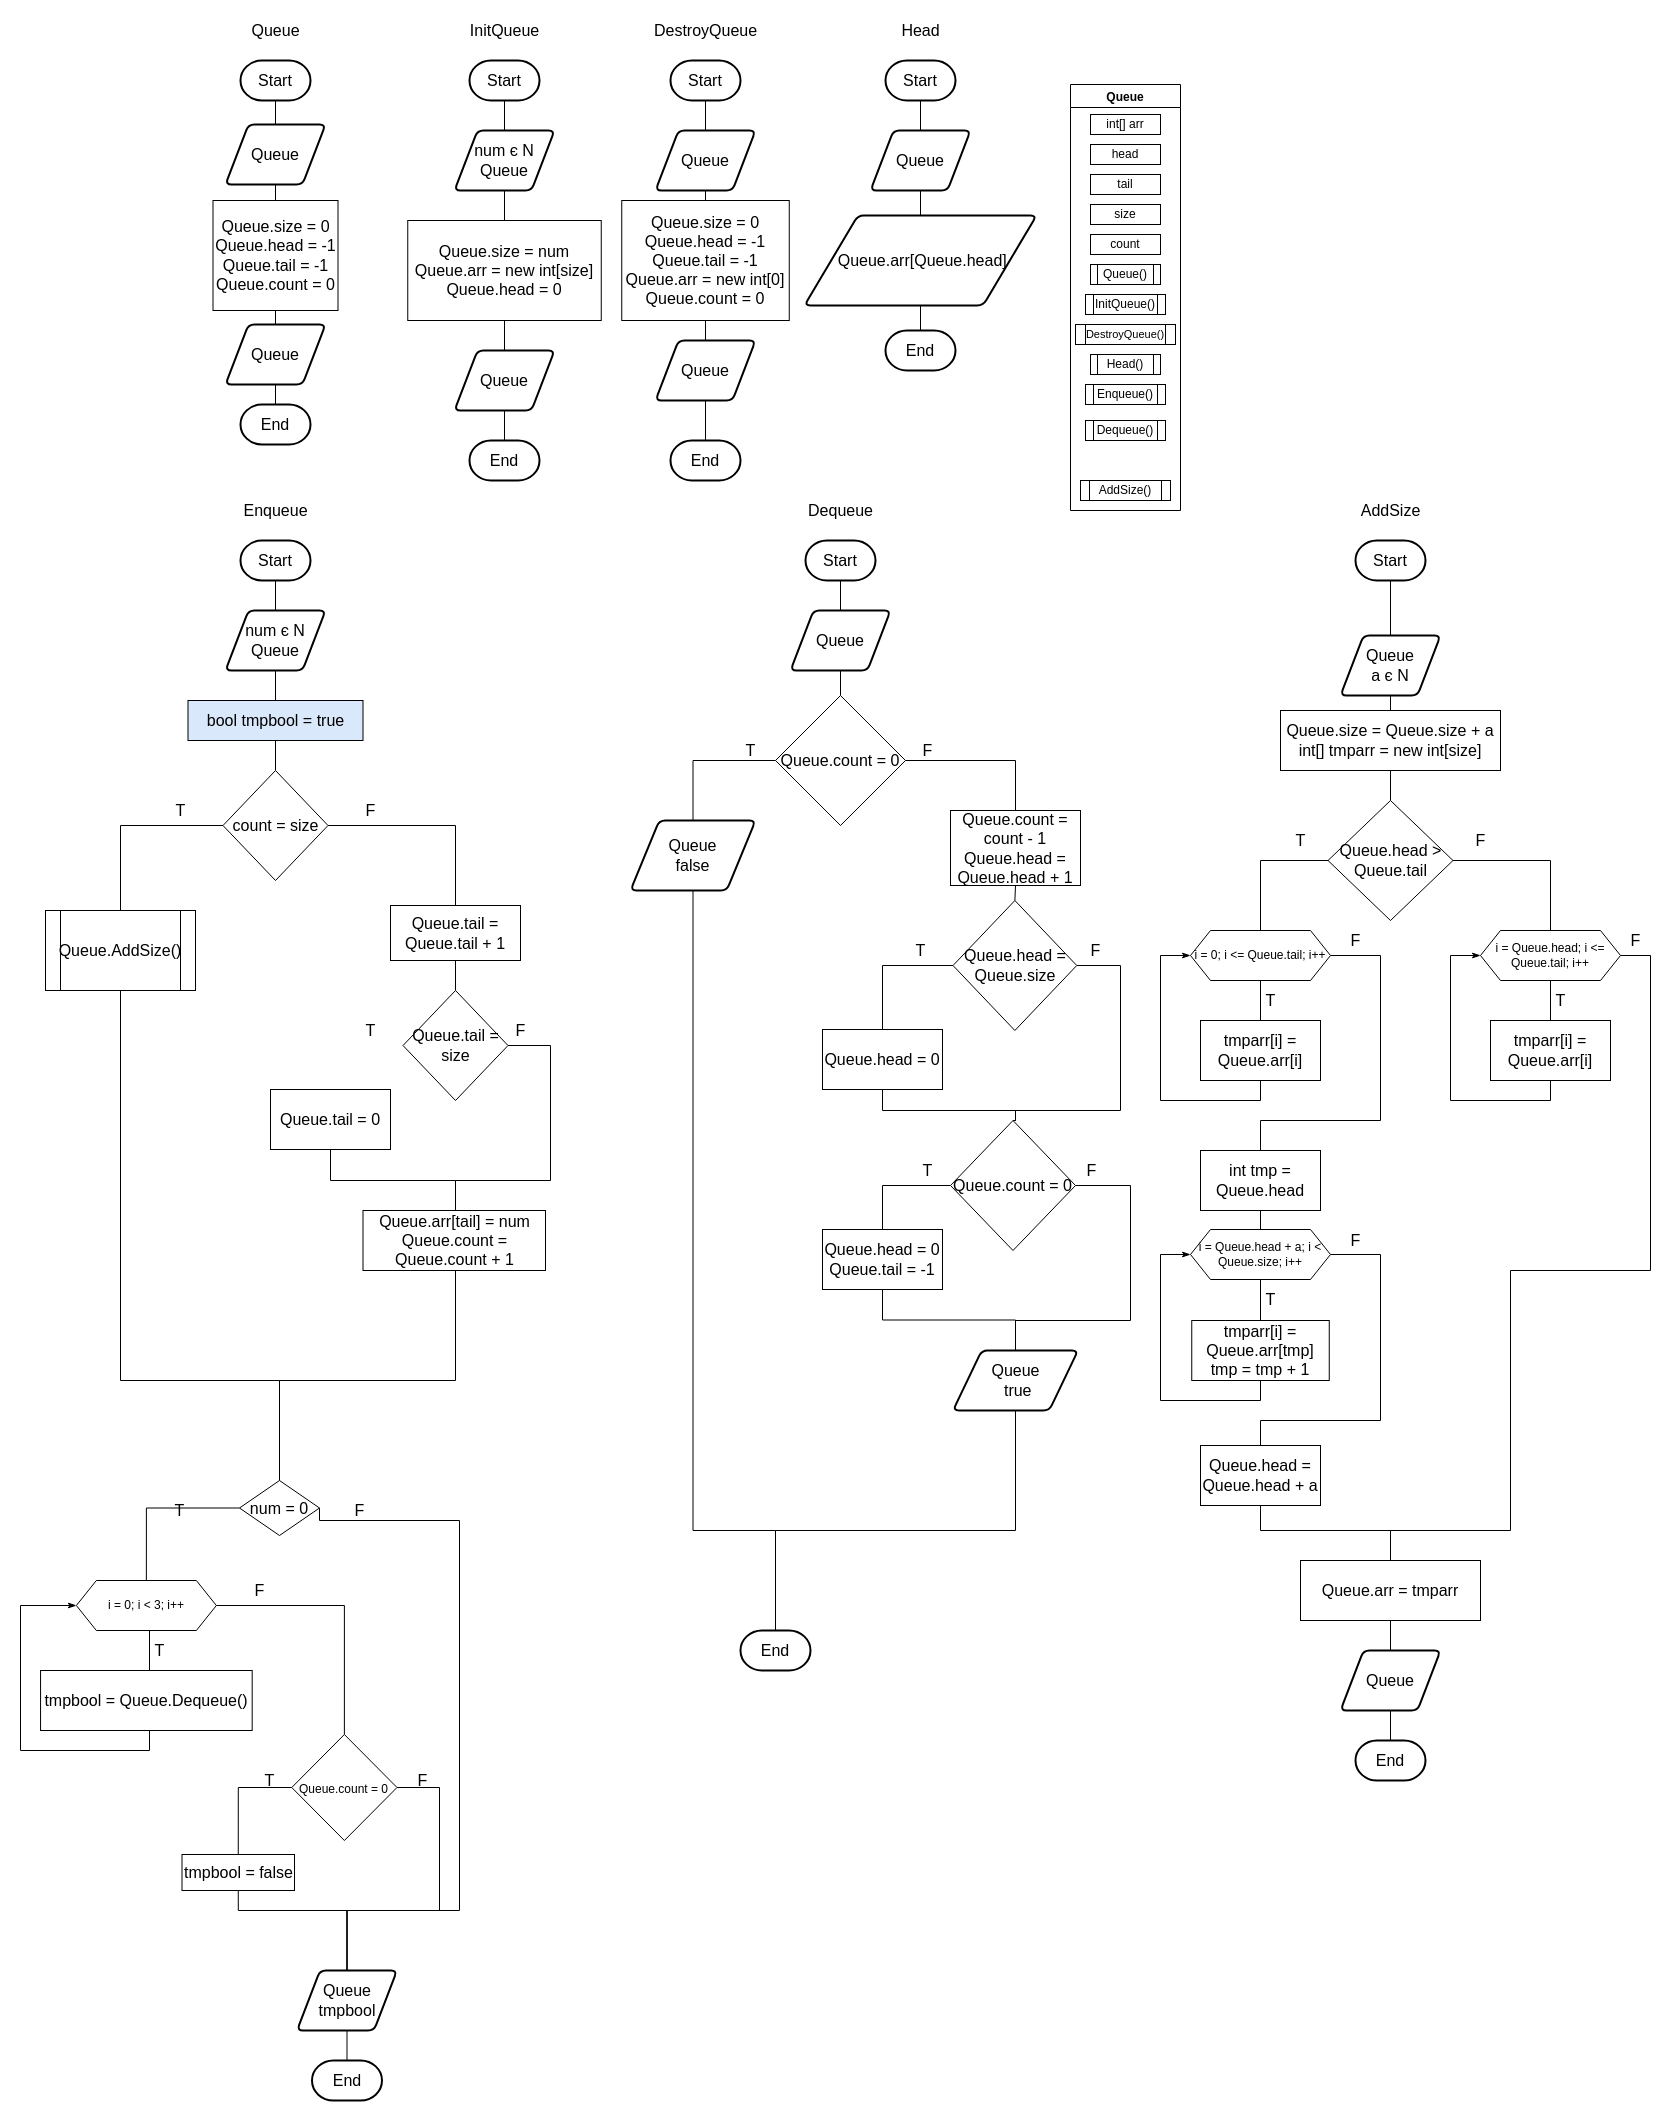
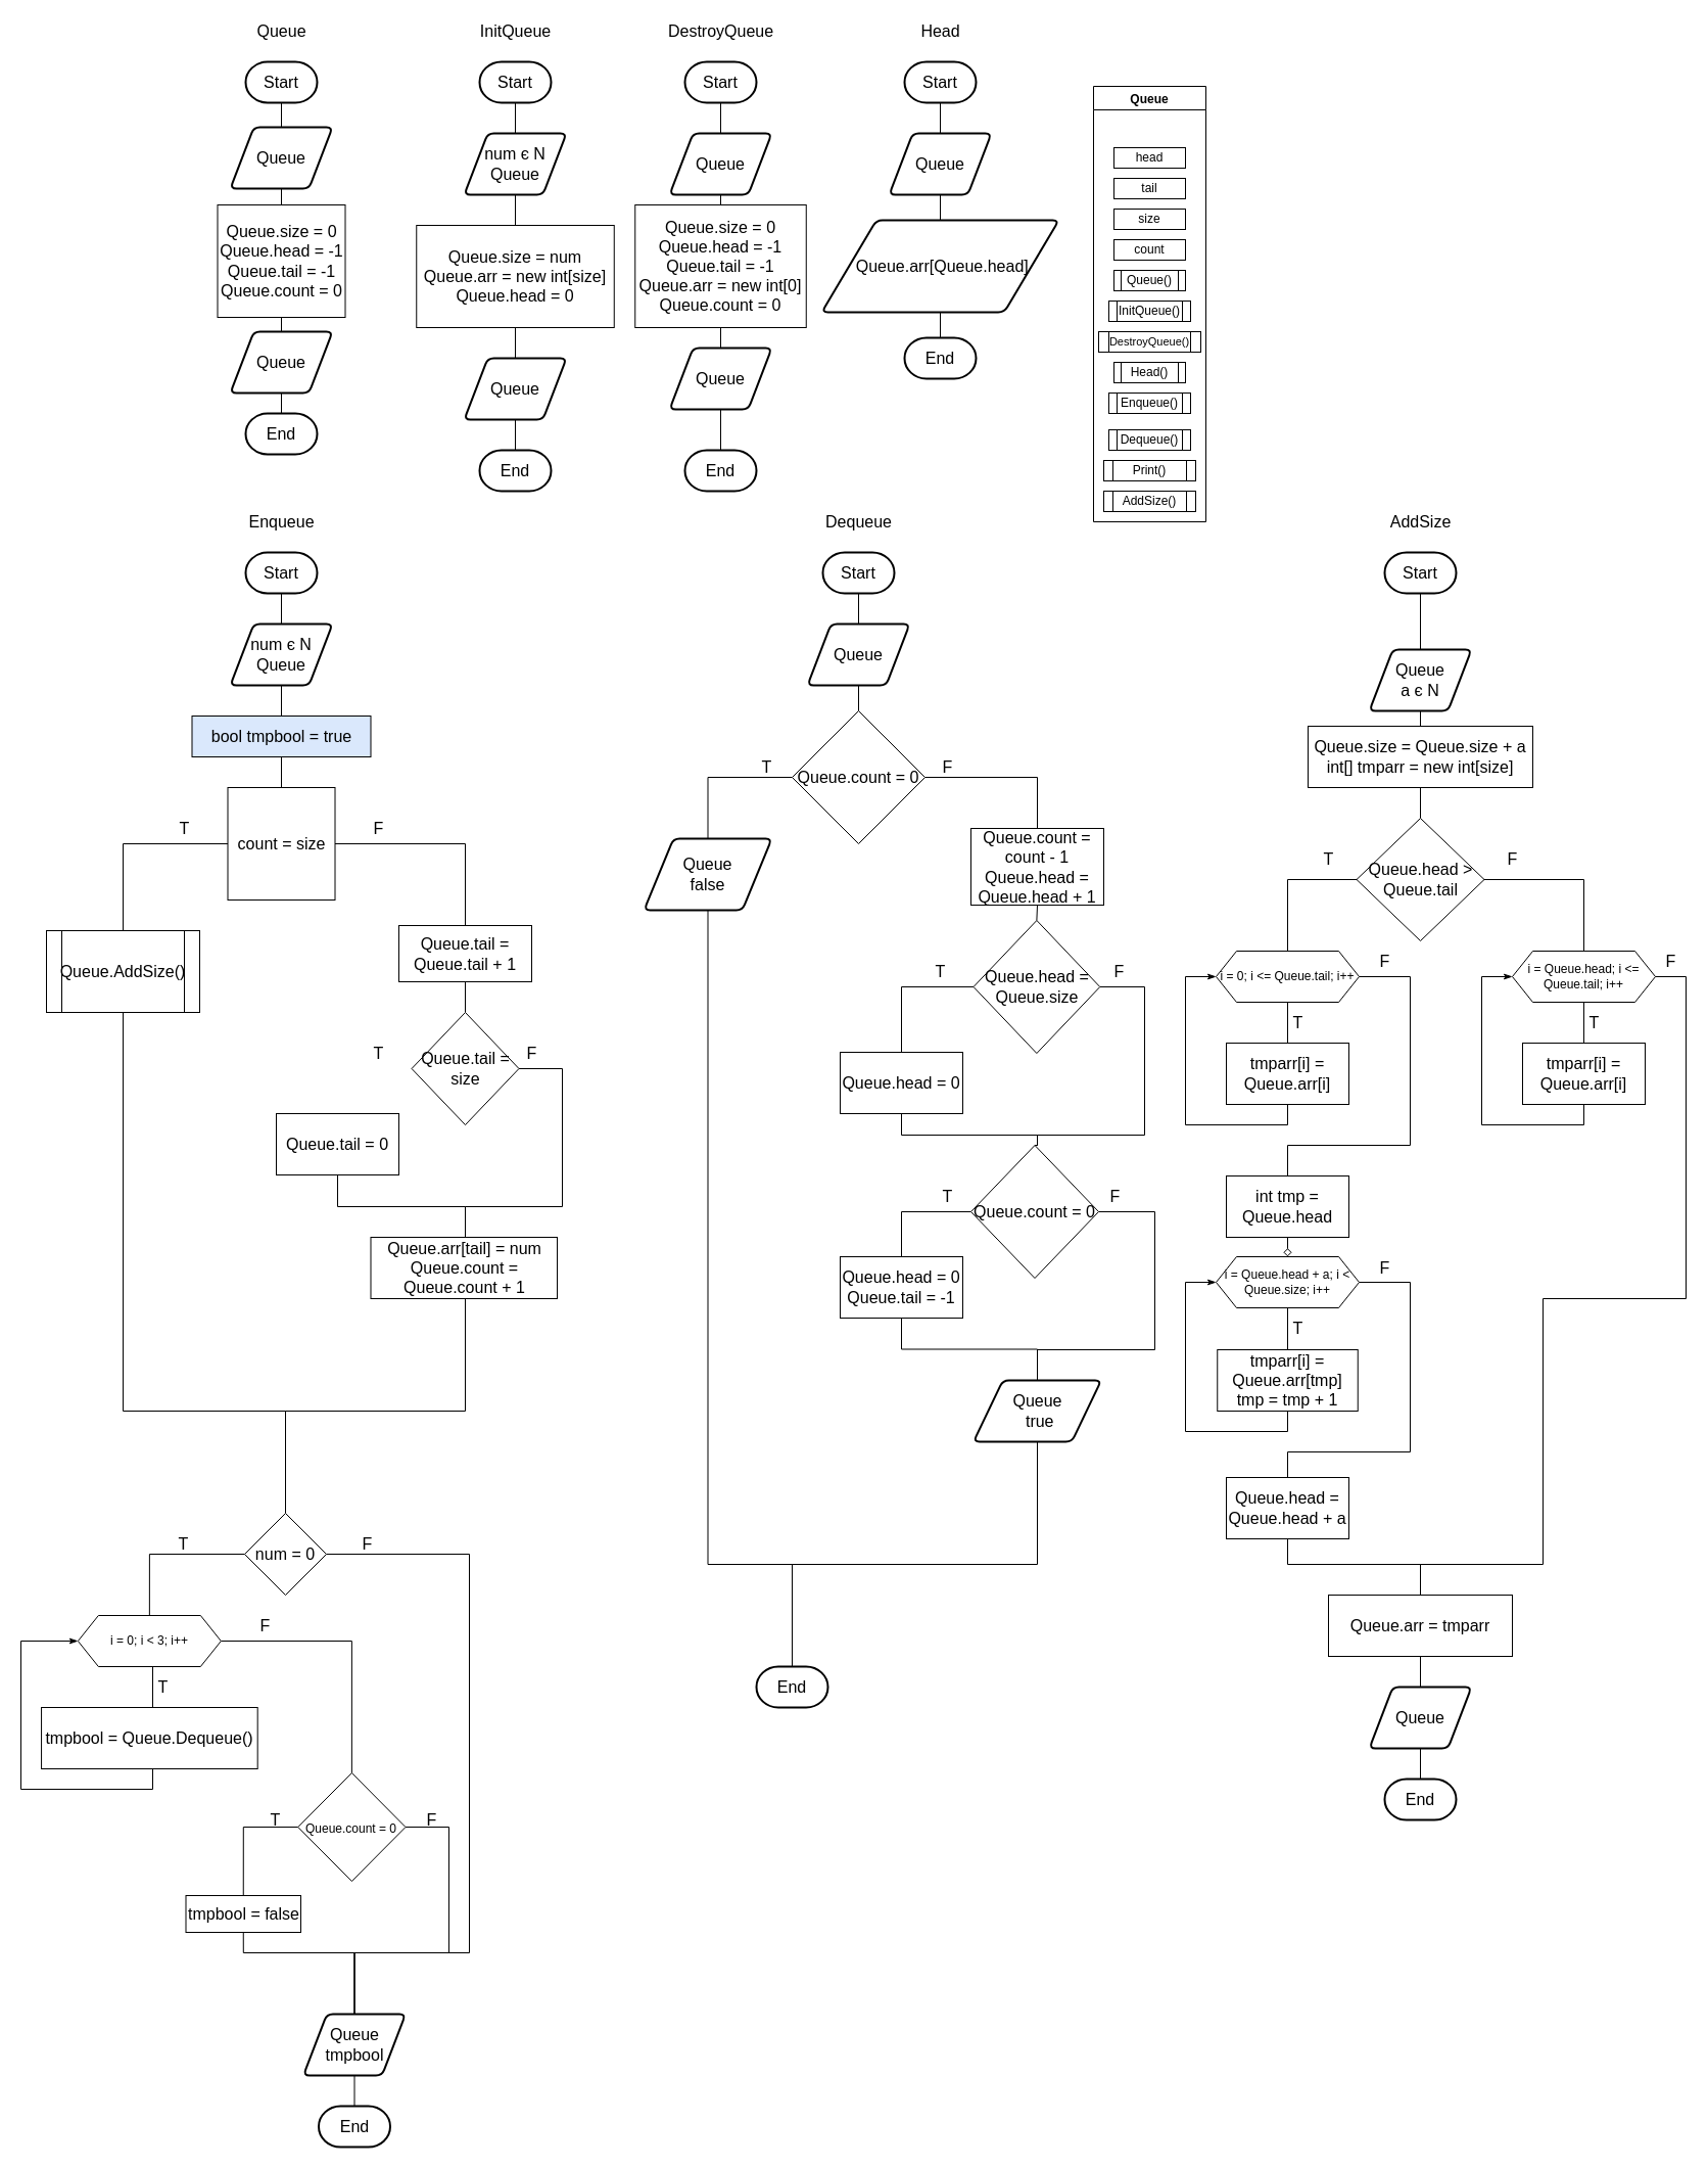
- <mxCell id="5" value="int[] arr" style="rounded=0;whiteSpace=wrap;html=1;" parent="4" vertex="1"><mxGeometry x="20" y="30" width="70" height="20" as="geometry" /></mxCell>
+ <mxCell id="15" value="Print()" style="shape=process;whiteSpace=wrap;html=1;backgroundOutline=1;" parent="4" vertex="1"><mxGeometry x="10" y="366" width="90" height="20" as="geometry" /></mxCell>
- <mxCell id="61" value="count = size" style="rhombus;whiteSpace=wrap;html=1;fontSize=16;" parent="1" vertex="1"><mxGeometry x="222.5" y="770" width="105" height="110" as="geometry" /></mxCell>
+ <mxCell id="61" value="count = size" style="whiteSpace=wrap;html=1;fontSize=16;rounded=0;" parent="1" vertex="1"><mxGeometry x="222.5" y="770" width="105" height="110" as="geometry" /></mxCell>
- <mxCell id="148" style="edgeStyle=orthogonalEdgeStyle;rounded=0;orthogonalLoop=1;jettySize=auto;html=1;exitX=0.5;exitY=1;exitDx=0;exitDy=0;entryX=0.5;entryY=0;entryDx=0;entryDy=0;fontSize=16;endArrow=none;endFill=0;" parent="1" source="149" target="153" edge="1"><mxGeometry relative="1" as="geometry" /></mxCell>
+ <mxCell id="148" style="edgeStyle=orthogonalEdgeStyle;rounded=0;orthogonalLoop=1;jettySize=auto;html=1;exitX=0.5;exitY=1;exitDx=0;exitDy=0;entryX=0.5;entryY=0;entryDx=0;entryDy=0;fontSize=16;endArrow=diamond;endFill=0;" parent="1" source="149" target="153" edge="1"><mxGeometry relative="1" as="geometry" /></mxCell>
- <mxCell id="80" value="num = 0" style="rhombus;whiteSpace=wrap;html=1;fontSize=16;" parent="1" vertex="1"><mxGeometry x="239" y="1480" width="80" height="55" as="geometry" /></mxCell>
+ <mxCell id="80" value="num = 0" style="rhombus;whiteSpace=wrap;html=1;fontSize=16;" parent="1" vertex="1"><mxGeometry x="239" y="1480" width="80" height="80" as="geometry" /></mxCell>
